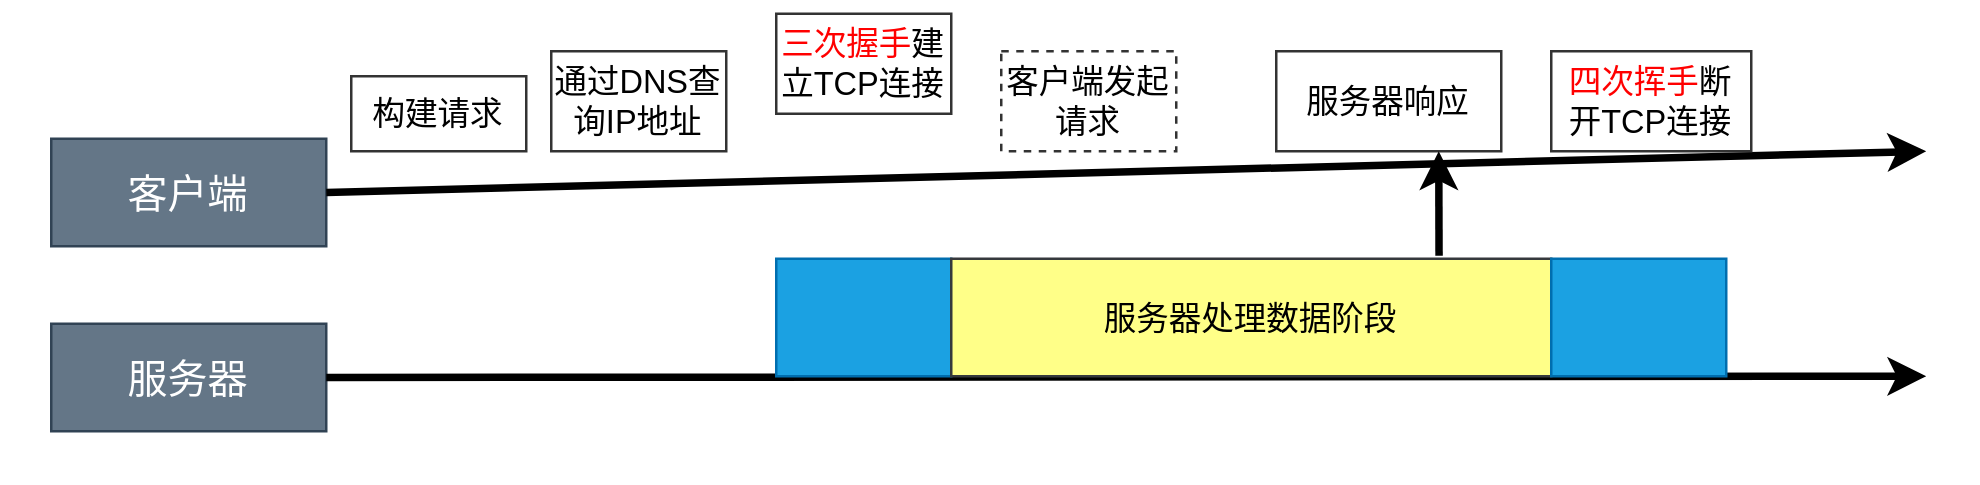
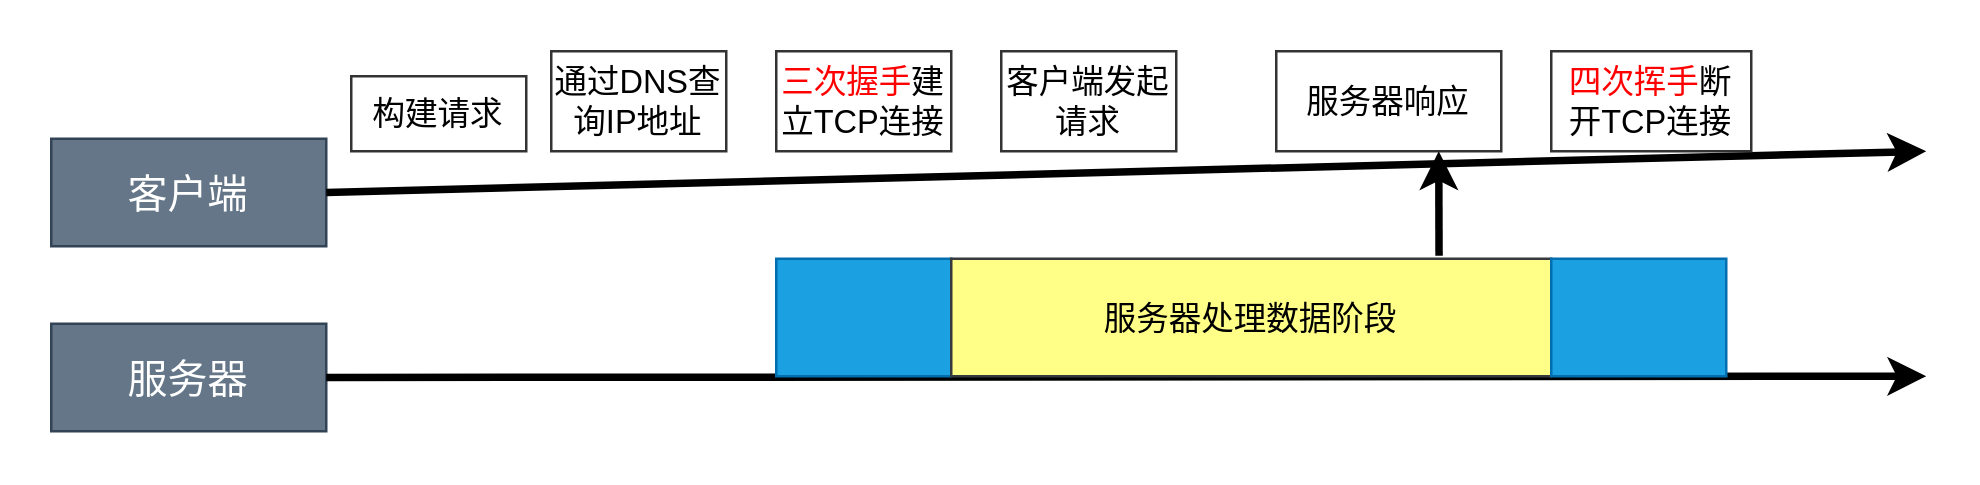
- <mxCell id="6" value="&lt;font color=&quot;#ff0000&quot;&gt;三次握手&lt;/font&gt;建立TCP连接" style="rounded=0;whiteSpace=wrap;html=1;fillColor=none;fontColor=#000000;strokeColor=#333333;fontSize=13;" vertex="1" parent="1"><mxGeometry x="310" y="5" width="70" height="40" as="geometry" /></mxCell>
+ <mxCell id="6" value="&lt;font color=&quot;#ff0000&quot;&gt;三次握手&lt;/font&gt;建立TCP连接" style="rounded=0;whiteSpace=wrap;html=1;fillColor=none;fontColor=#000000;strokeColor=#333333;fontSize=13;" vertex="1" parent="1"><mxGeometry x="310" y="20" width="70" height="40" as="geometry" /></mxCell>
- <mxCell id="7" value="客户端发起请求" style="rounded=0;whiteSpace=wrap;html=1;fillColor=none;fontColor=#000000;strokeColor=#333333;fontSize=13;dashed=1;" vertex="1" parent="1"><mxGeometry x="400" y="20" width="70" height="40" as="geometry" /></mxCell>
+ <mxCell id="7" value="客户端发起请求" style="rounded=0;whiteSpace=wrap;html=1;fillColor=none;fontColor=#000000;strokeColor=#333333;fontSize=13;" vertex="1" parent="1"><mxGeometry x="400" y="20" width="70" height="40" as="geometry" /></mxCell>
